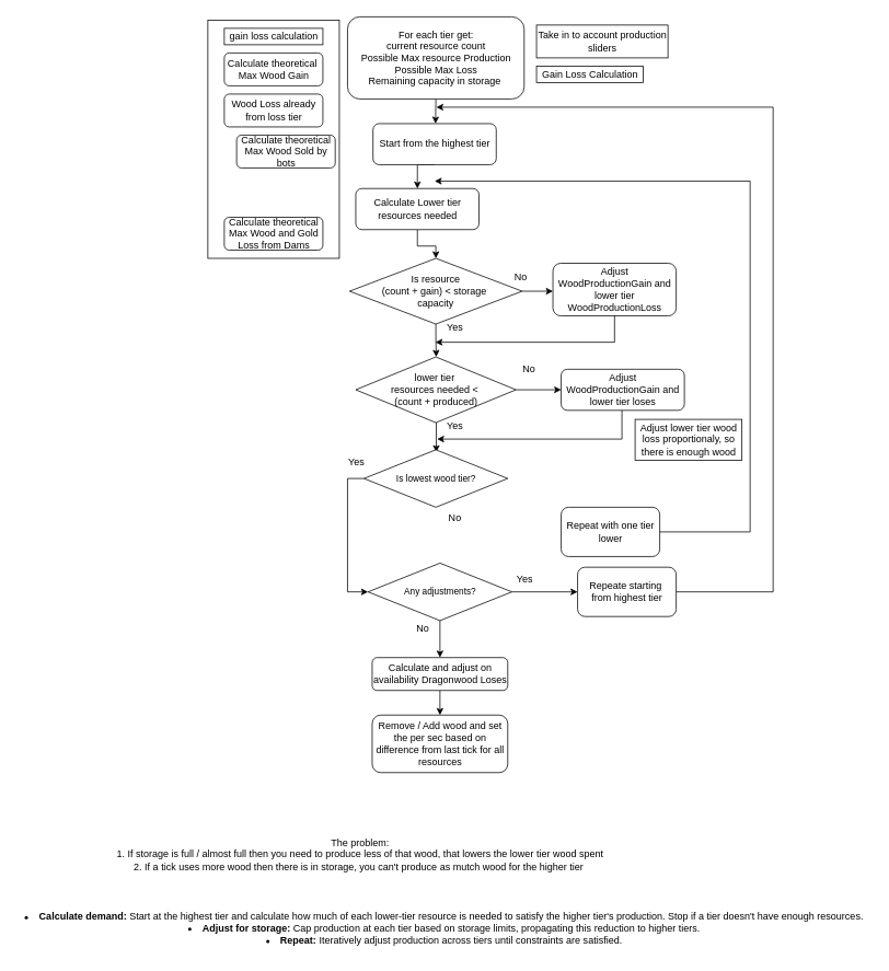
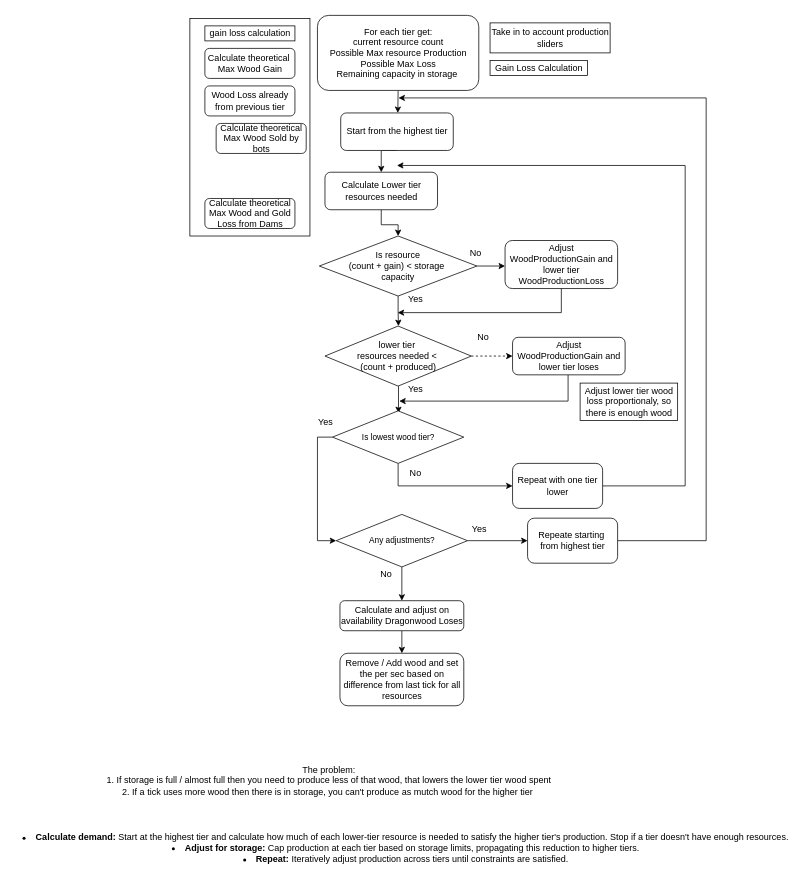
- <mxCell id="4" value="&lt;div&gt;Wood Loss already from loss tier&lt;/div&gt;" style="rounded=1;whiteSpace=wrap;html=1;fontSize=12;glass=0;strokeWidth=1;shadow=0;" parent="1" vertex="1"><mxGeometry x="272.5" y="114" width="120" height="40" as="geometry" /></mxCell>
+ <mxCell id="4" value="&lt;div&gt;Wood Loss already from previous tier&lt;/div&gt;" style="rounded=1;whiteSpace=wrap;html=1;fontSize=12;glass=0;strokeWidth=1;shadow=0;" parent="1" vertex="1"><mxGeometry x="272.5" y="114" width="120" height="40" as="geometry" /></mxCell>
- <mxCell id="21" style="edgeStyle=orthogonalEdgeStyle;rounded=0;orthogonalLoop=1;jettySize=auto;html=1;exitX=1;exitY=0.5;exitDx=0;exitDy=0;entryX=0;entryY=0.5;entryDx=0;entryDy=0;" parent="1" source="22" target="32" edge="1"><mxGeometry relative="1" as="geometry"><mxPoint x="682.5" y="474" as="targetPoint" /><Array as="points"><mxPoint x="682.5" y="474" /><mxPoint x="682.5" y="474" /></Array></mxGeometry></mxCell>
+ <mxCell id="21" style="edgeStyle=orthogonalEdgeStyle;rounded=0;orthogonalLoop=1;jettySize=auto;html=1;exitX=1;exitY=0.5;exitDx=0;exitDy=0;entryX=0;entryY=0.5;entryDx=0;entryDy=0;dashed=1;" parent="1" source="22" target="32" edge="1"><mxGeometry relative="1" as="geometry"><mxPoint x="682.5" y="474" as="targetPoint" /><Array as="points"><mxPoint x="682.5" y="474" /><mxPoint x="682.5" y="474" /></Array></mxGeometry></mxCell>
+ <mxCell id="36" style="edgeStyle=orthogonalEdgeStyle;rounded=0;orthogonalLoop=1;jettySize=auto;html=1;exitX=0.5;exitY=1;exitDx=0;exitDy=0;entryX=0;entryY=0.5;entryDx=0;entryDy=0;" parent="1" source="38" target="39" edge="1"><mxGeometry relative="1" as="geometry" /></mxCell>
